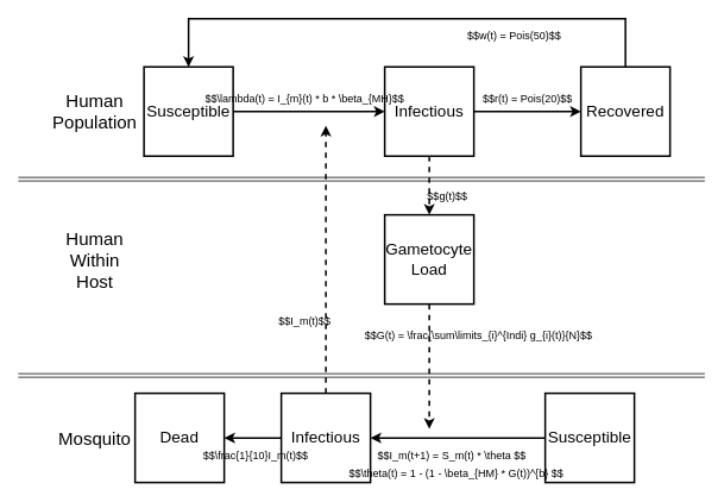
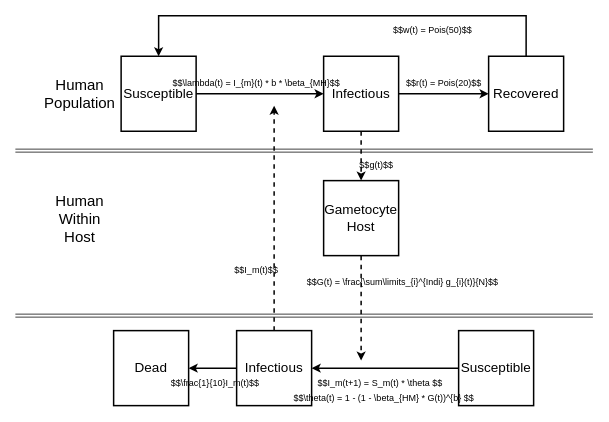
- <mxCell id="3" value="Gametocyte Load" style="whiteSpace=wrap;html=1;aspect=fixed;fontSize=18;strokeWidth=2;" parent="1" vertex="1"><mxGeometry x="431" y="239.997" width="100" height="100" as="geometry" /></mxCell>
+ <mxCell id="3" value="Gametocyte Host" style="whiteSpace=wrap;html=1;aspect=fixed;fontSize=18;strokeWidth=2;" parent="1" vertex="1"><mxGeometry x="431" y="239.997" width="100" height="100" as="geometry" /></mxCell>
- <mxCell id="20" value="&lt;font style=&quot;font-size: 20px&quot;&gt;Mosquito&lt;/font&gt;" style="text;html=1;strokeColor=none;fillColor=none;align=center;verticalAlign=middle;whiteSpace=wrap;rounded=0;" vertex="1" parent="1"><mxGeometry x="71" y="474" width="70" height="32" as="geometry" /></mxCell>
